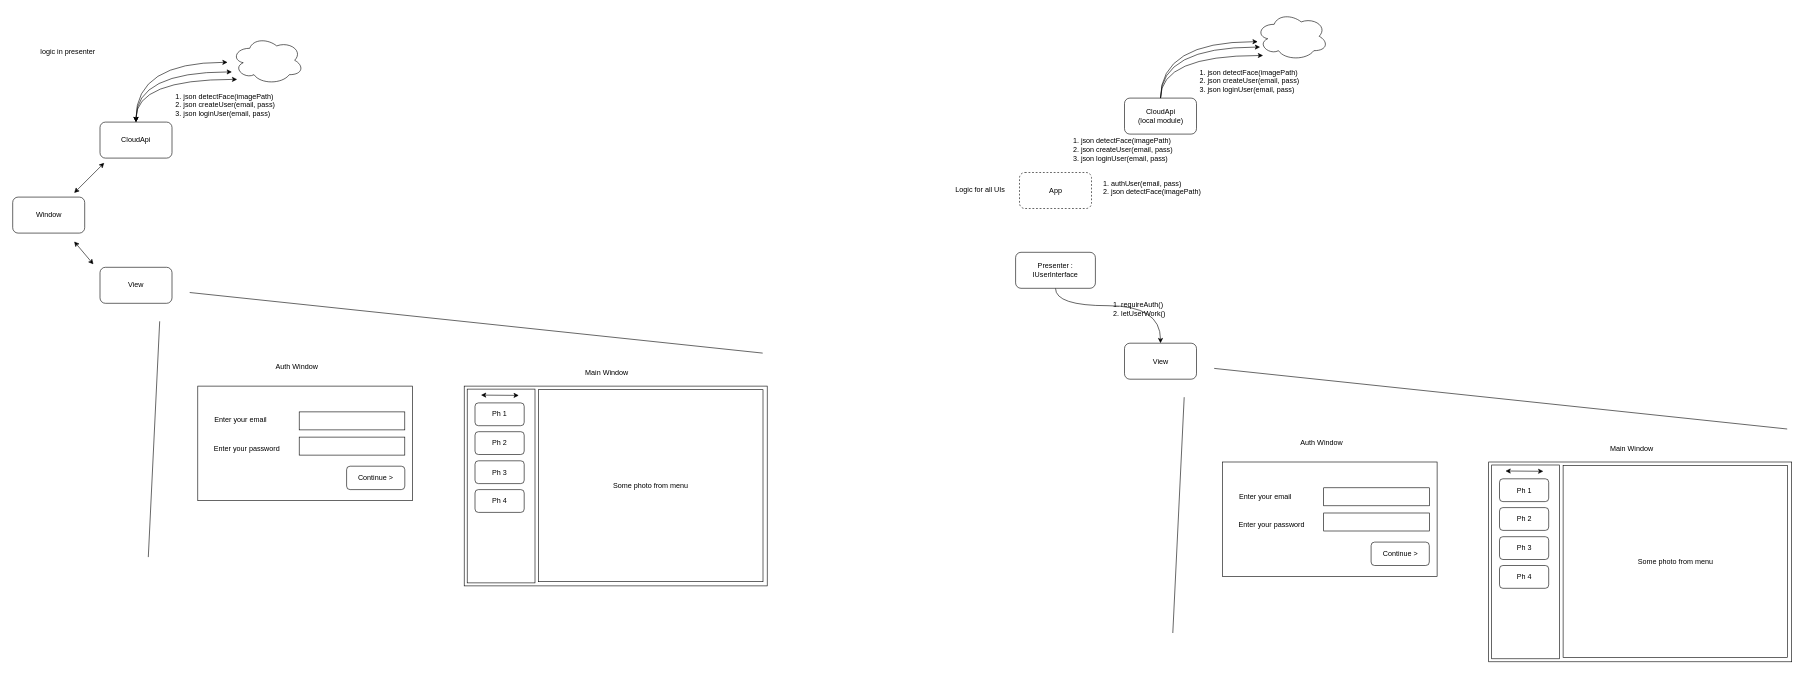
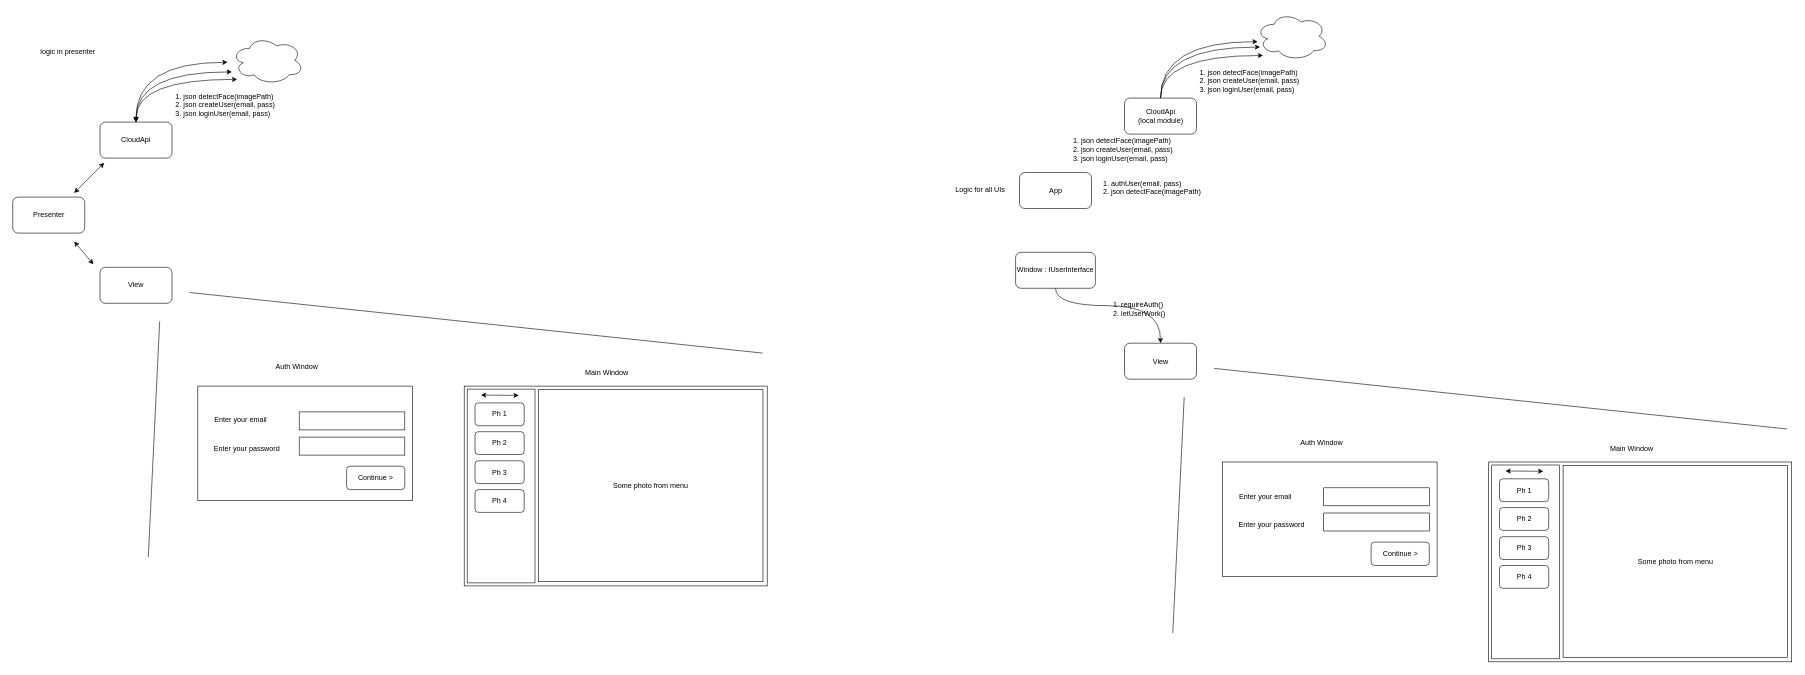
- <mxCell id="2" value="App&lt;br&gt;" style="rounded=1;whiteSpace=wrap;html=1;dashed=1;" vertex="1" parent="1"><mxGeometry x="1698.5" y="287" width="120" height="60" as="geometry" /></mxCell>
+ <mxCell id="2" value="App&lt;br&gt;" style="rounded=1;whiteSpace=wrap;html=1;" vertex="1" parent="1"><mxGeometry x="1698.5" y="287" width="120" height="60" as="geometry" /></mxCell>
- <mxCell id="55" value="Window" style="rounded=1;whiteSpace=wrap;html=1;" vertex="1" parent="1"><mxGeometry x="20.5" y="328" width="120" height="60" as="geometry" /></mxCell>
+ <mxCell id="55" value="Presenter" style="rounded=1;whiteSpace=wrap;html=1;" vertex="1" parent="1"><mxGeometry x="20.5" y="328" width="120" height="60" as="geometry" /></mxCell>
- <mxCell id="29" value="Presenter : IUserInterface" style="rounded=1;whiteSpace=wrap;html=1;" vertex="1" parent="1"><mxGeometry x="1692" y="420" width="133" height="60" as="geometry" /></mxCell>
+ <mxCell id="29" value="Window : IUserInterface" style="rounded=1;whiteSpace=wrap;html=1;" vertex="1" parent="1"><mxGeometry x="1692" y="420" width="133" height="60" as="geometry" /></mxCell>
